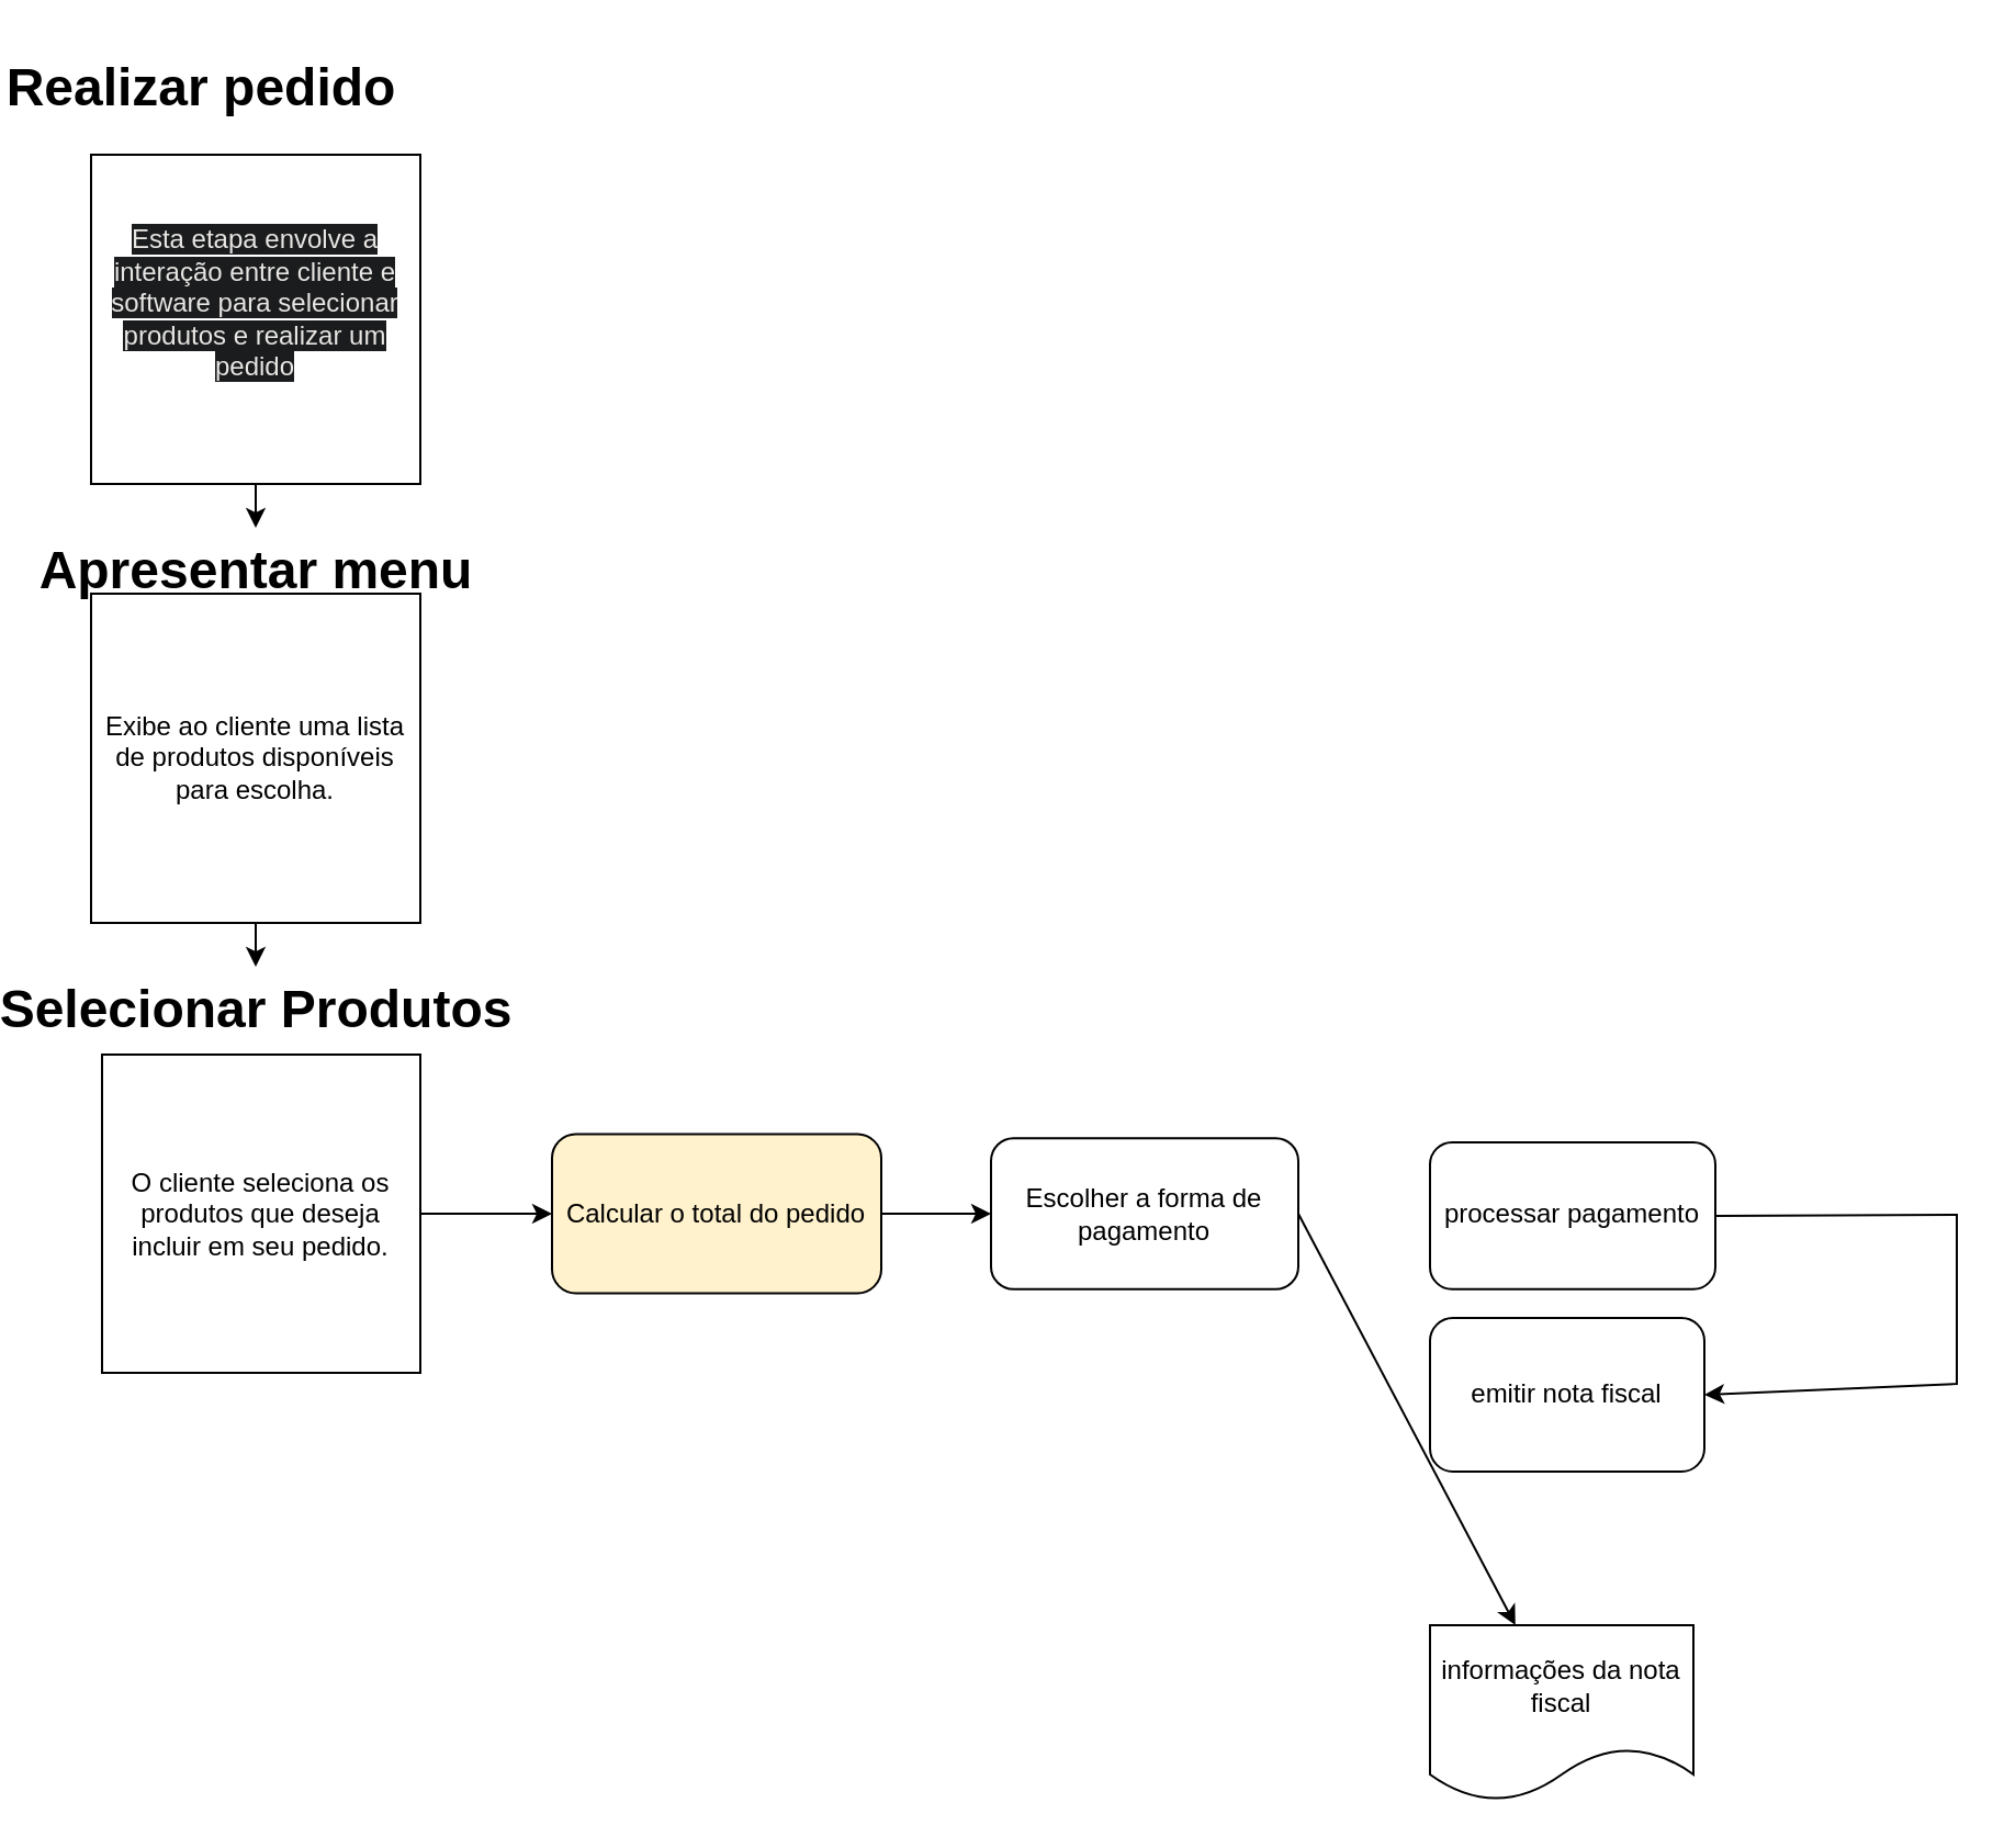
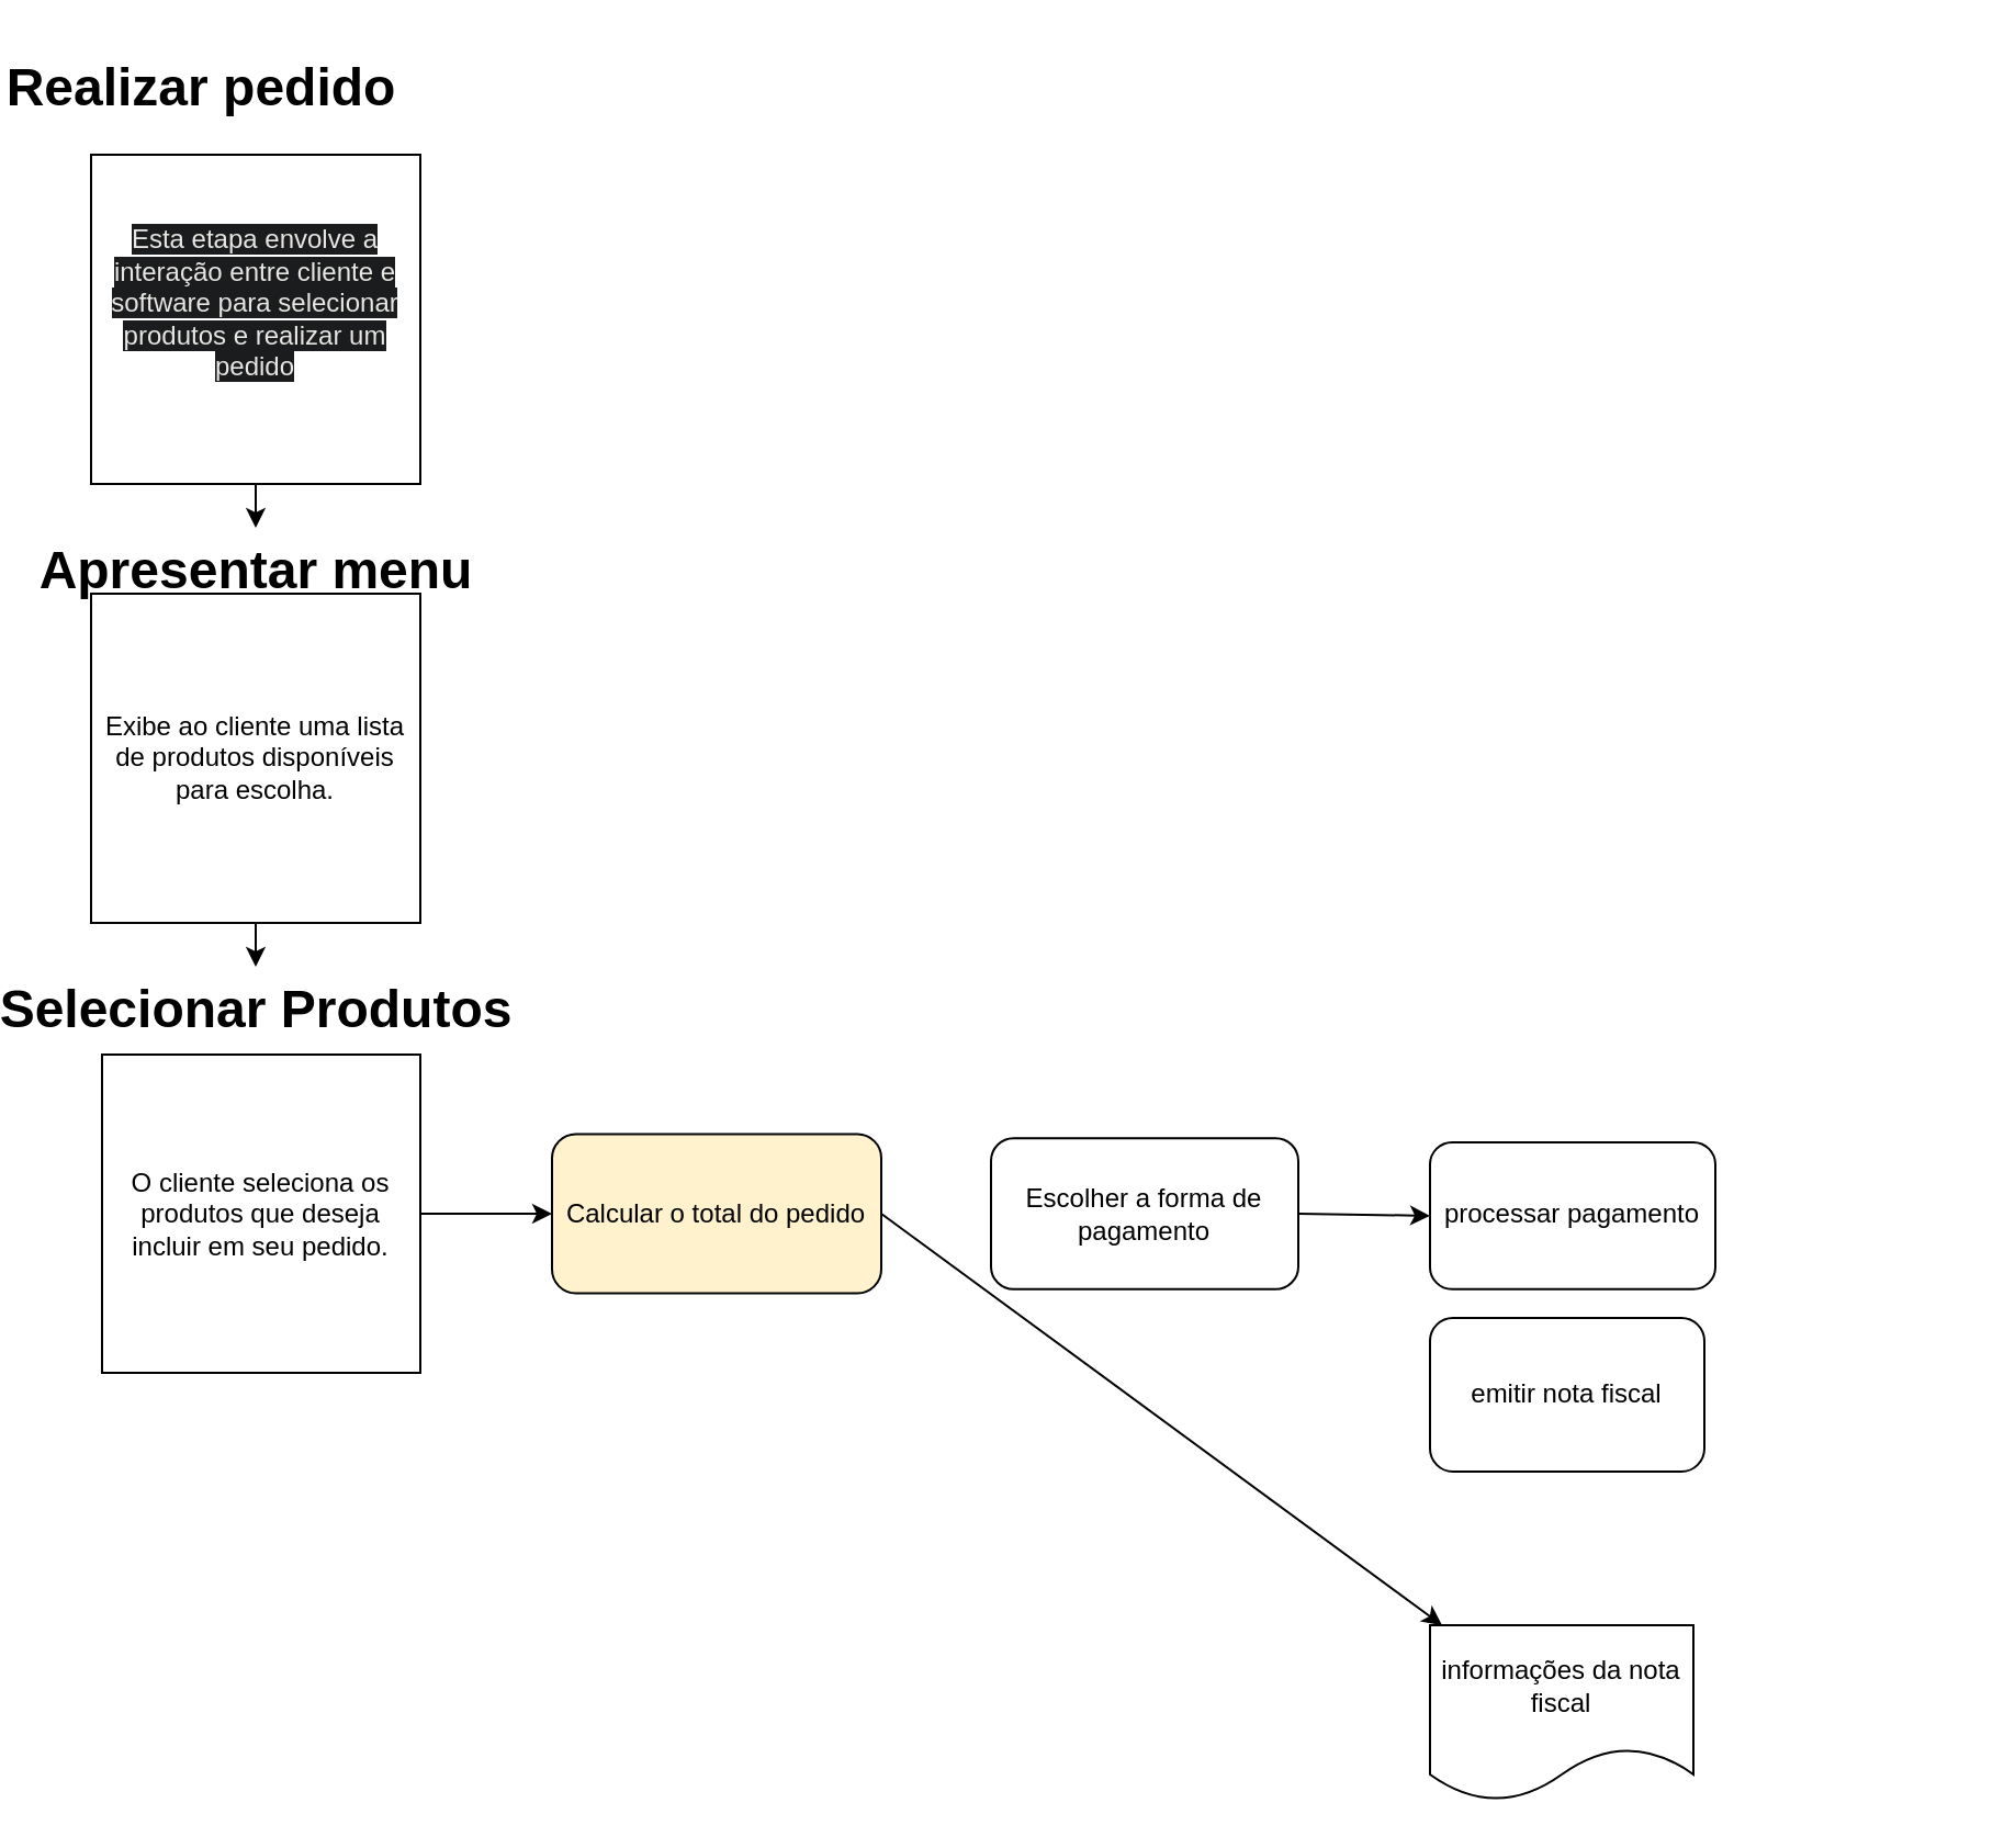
- <mxCell id="13" value="" style="endArrow=classic;html=1;rounded=0;exitX=1;exitY=0.5;exitDx=0;exitDy=0;entryX=0;entryY=0.5;entryDx=0;entryDy=0;" edge="1" parent="1" source="11" target="12"><mxGeometry width="50" height="50" relative="1" as="geometry"><mxPoint x="400" y="570" as="sourcePoint" /><mxPoint x="450" y="520" as="targetPoint" /></mxGeometry></mxCell>
+ <mxCell id="13" value="" style="endArrow=classic;html=1;rounded=0;exitX=1;exitY=0.5;exitDx=0;exitDy=0;" edge="1" parent="1" source="11" target="18"><mxGeometry width="50" height="50" relative="1" as="geometry"><mxPoint x="400" y="570" as="sourcePoint" /><mxPoint x="450" y="520" as="targetPoint" /></mxGeometry></mxCell>
- <mxCell id="16" value="" style="endArrow=classic;html=1;rounded=0;exitX=1;exitY=0.5;exitDx=0;exitDy=0;entryX=1;entryY=0.5;entryDx=0;entryDy=0;" edge="1" parent="1" source="15" target="17"><mxGeometry width="50" height="50" relative="1" as="geometry"><mxPoint x="780" y="560" as="sourcePoint" /><mxPoint x="800" y="630" as="targetPoint" /><Array as="points"><mxPoint x="870" y="553" /><mxPoint x="870" y="630" /></Array></mxGeometry></mxCell>
- <mxCell id="14" value="" style="endArrow=classic;html=1;rounded=0;exitX=1;exitY=0.5;exitDx=0;exitDy=0;" edge="1" parent="1" source="12" target="18"><mxGeometry width="50" height="50" relative="1" as="geometry"><mxPoint x="590" y="566.25" as="sourcePoint" /><mxPoint x="630" y="550" as="targetPoint" /></mxGeometry></mxCell>
+ <mxCell id="14" value="" style="endArrow=classic;html=1;rounded=0;exitX=1;exitY=0.5;exitDx=0;exitDy=0;entryX=0;entryY=0.5;entryDx=0;entryDy=0;" edge="1" parent="1" source="12" target="15"><mxGeometry width="50" height="50" relative="1" as="geometry"><mxPoint x="590" y="566.25" as="sourcePoint" /><mxPoint x="630" y="550" as="targetPoint" /></mxGeometry></mxCell>
